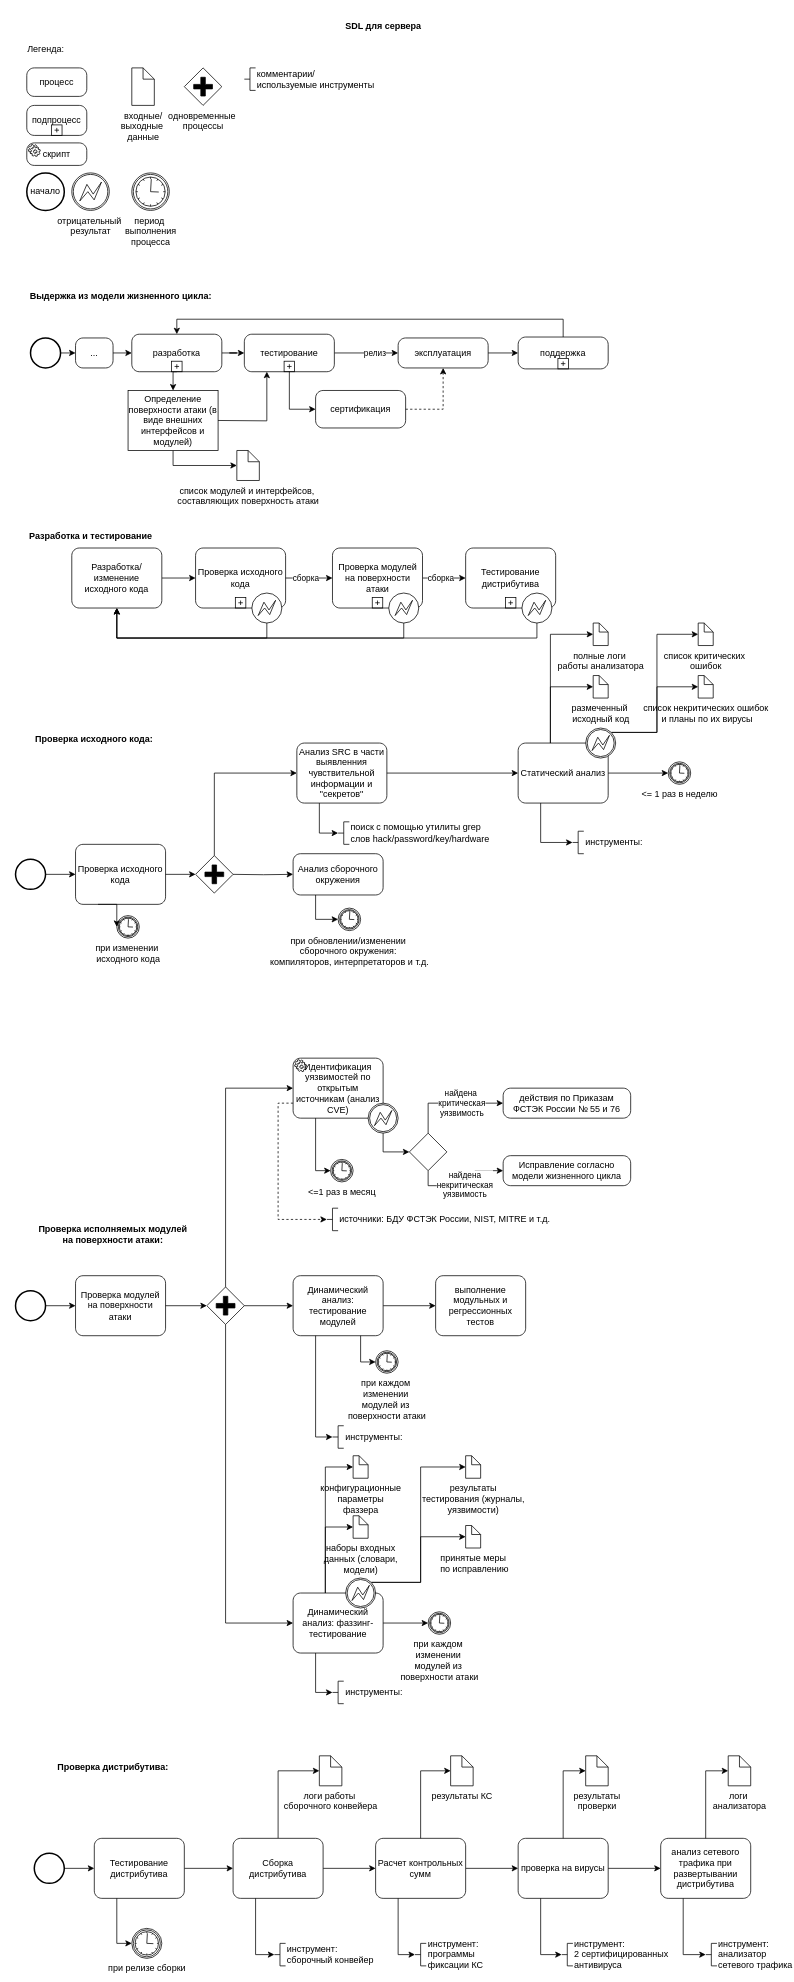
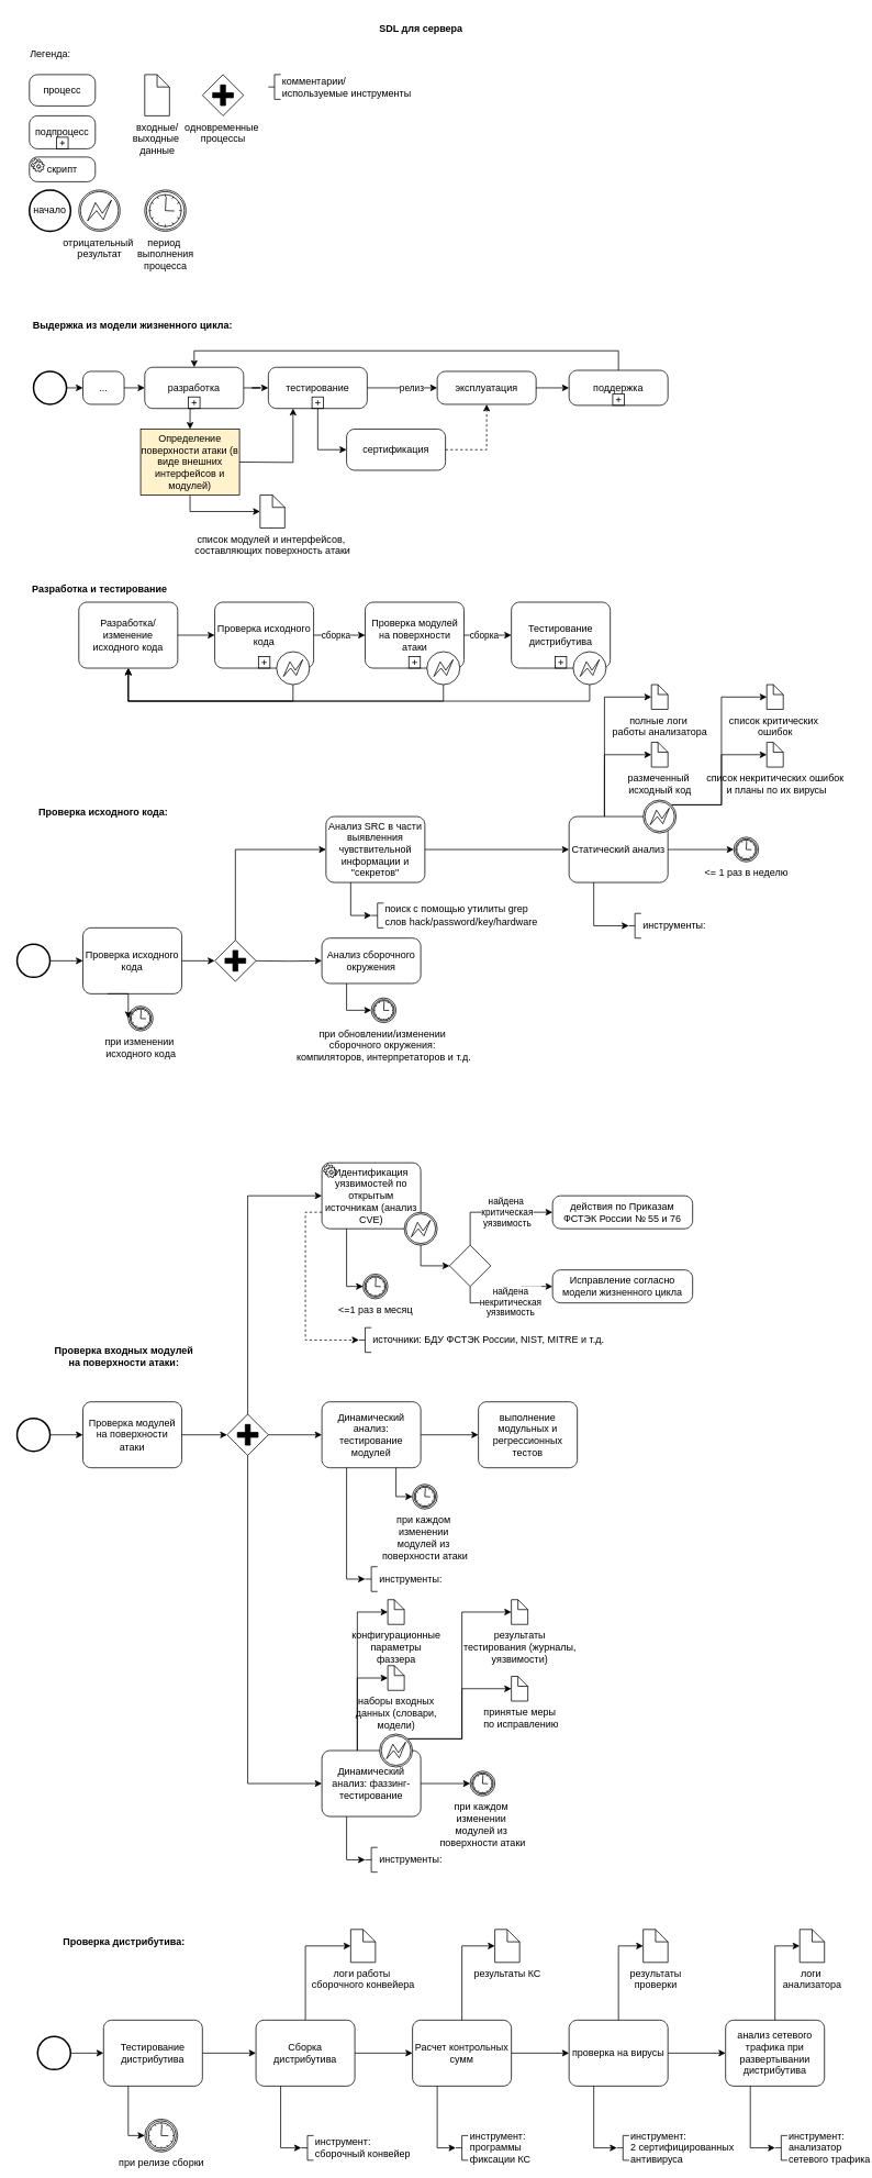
- <mxCell id="4" value="&lt;div&gt;Определение поверхности атаки (в виде внешних интерфейсов и модулей)&lt;/div&gt;" style="rounded=0;whiteSpace=wrap;html=1;" vertex="1" parent="1"><mxGeometry x="170" y="520" width="120" height="80" as="geometry" /></mxCell>
+ <mxCell id="4" value="&lt;div&gt;Определение поверхности атаки (в виде внешних интерфейсов и модулей)&lt;/div&gt;" style="rounded=0;whiteSpace=wrap;html=1;fillColor=#fff2cc;" vertex="1" parent="1"><mxGeometry x="170" y="520" width="120" height="80" as="geometry" /></mxCell>
- <mxCell id="88" value="&lt;div&gt;&lt;b&gt;Проверка исполняемых модулей&lt;/b&gt;&lt;/div&gt;&lt;div&gt;&lt;b&gt;на поверхности атаки:&lt;/b&gt;&lt;/div&gt;" style="text;html=1;strokeColor=none;fillColor=none;align=center;verticalAlign=middle;whiteSpace=wrap;rounded=0;" vertex="1" parent="1"><mxGeometry x="20" y="1630" width="260" height="30" as="geometry" /></mxCell>
+ <mxCell id="88" value="&lt;div&gt;&lt;b&gt;Проверка входных модулей&lt;/b&gt;&lt;/div&gt;&lt;div&gt;&lt;b&gt;на поверхности атаки:&lt;/b&gt;&lt;/div&gt;" style="text;html=1;strokeColor=none;fillColor=none;align=center;verticalAlign=middle;whiteSpace=wrap;rounded=0;" vertex="1" parent="1"><mxGeometry x="20" y="1630" width="260" height="30" as="geometry" /></mxCell>
